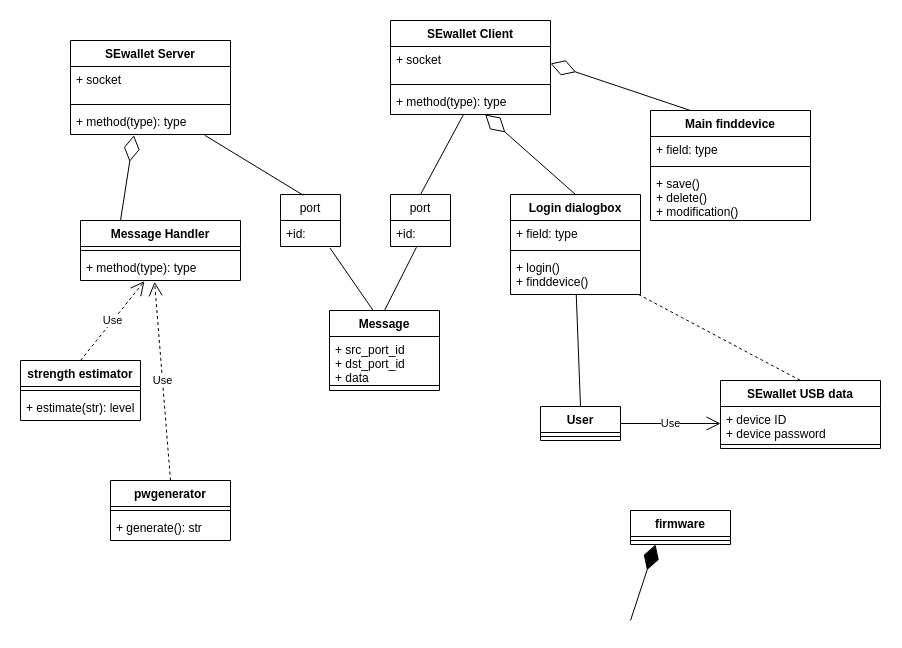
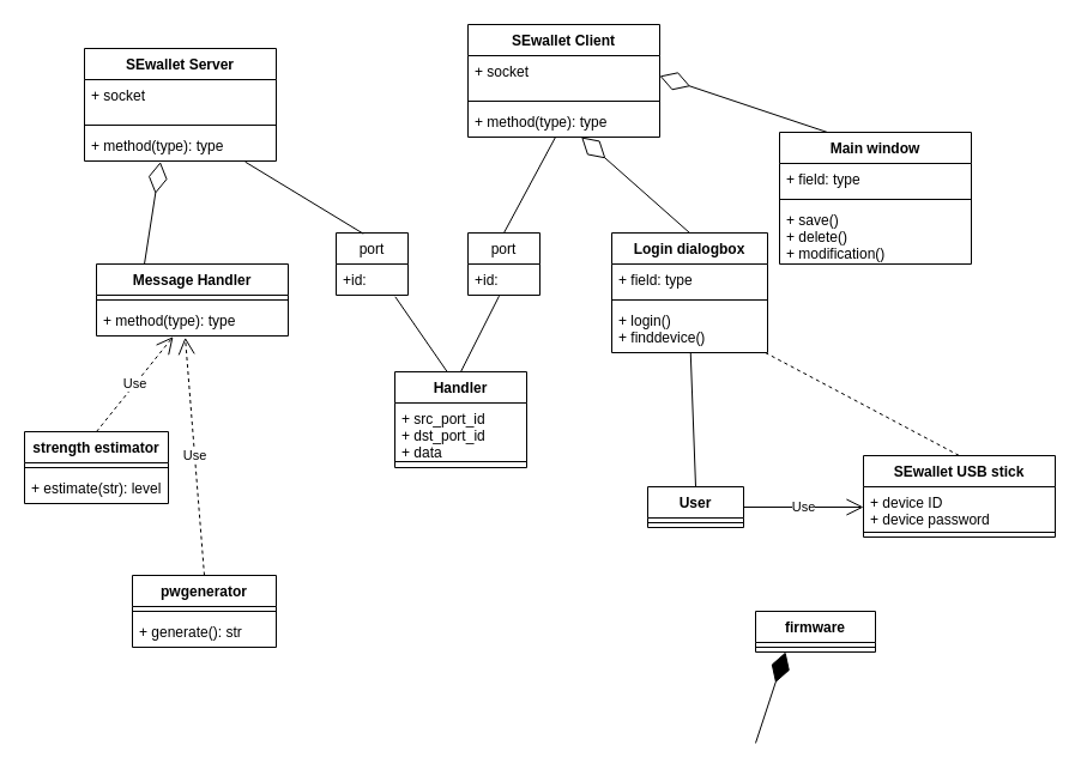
- <mxCell id="22" value="Main finddevice" style="swimlane;fontStyle=1;align=center;verticalAlign=top;childLayout=stackLayout;horizontal=1;startSize=26;horizontalStack=0;resizeParent=1;resizeParentMax=0;resizeLast=0;collapsible=1;marginBottom=0;" vertex="1" parent="1"><mxGeometry x="650" y="110" width="160" height="110" as="geometry" /></mxCell>
+ <mxCell id="22" value="Main window" style="swimlane;fontStyle=1;align=center;verticalAlign=top;childLayout=stackLayout;horizontal=1;startSize=26;horizontalStack=0;resizeParent=1;resizeParentMax=0;resizeLast=0;collapsible=1;marginBottom=0;" vertex="1" parent="1"><mxGeometry x="650" y="110" width="160" height="110" as="geometry" /></mxCell>
- <mxCell id="36" value="Message" style="swimlane;fontStyle=1;align=center;verticalAlign=top;childLayout=stackLayout;horizontal=1;startSize=26;horizontalStack=0;resizeParent=1;resizeParentMax=0;resizeLast=0;collapsible=1;marginBottom=0;" vertex="1" parent="1"><mxGeometry x="329" y="310" width="110" height="80" as="geometry" /></mxCell>
+ <mxCell id="36" value="Handler" style="swimlane;fontStyle=1;align=center;verticalAlign=top;childLayout=stackLayout;horizontal=1;startSize=26;horizontalStack=0;resizeParent=1;resizeParentMax=0;resizeLast=0;collapsible=1;marginBottom=0;" vertex="1" parent="1"><mxGeometry x="329" y="310" width="110" height="80" as="geometry" /></mxCell>
- <mxCell id="45" value="SEwallet USB data" style="swimlane;fontStyle=1;align=center;verticalAlign=top;childLayout=stackLayout;horizontal=1;startSize=26;horizontalStack=0;resizeParent=1;resizeParentMax=0;resizeLast=0;collapsible=1;marginBottom=0;" vertex="1" parent="1"><mxGeometry x="720" y="380" width="160" height="68" as="geometry" /></mxCell>
+ <mxCell id="45" value="SEwallet USB stick" style="swimlane;fontStyle=1;align=center;verticalAlign=top;childLayout=stackLayout;horizontal=1;startSize=26;horizontalStack=0;resizeParent=1;resizeParentMax=0;resizeLast=0;collapsible=1;marginBottom=0;" vertex="1" parent="1"><mxGeometry x="720" y="380" width="160" height="68" as="geometry" /></mxCell>
